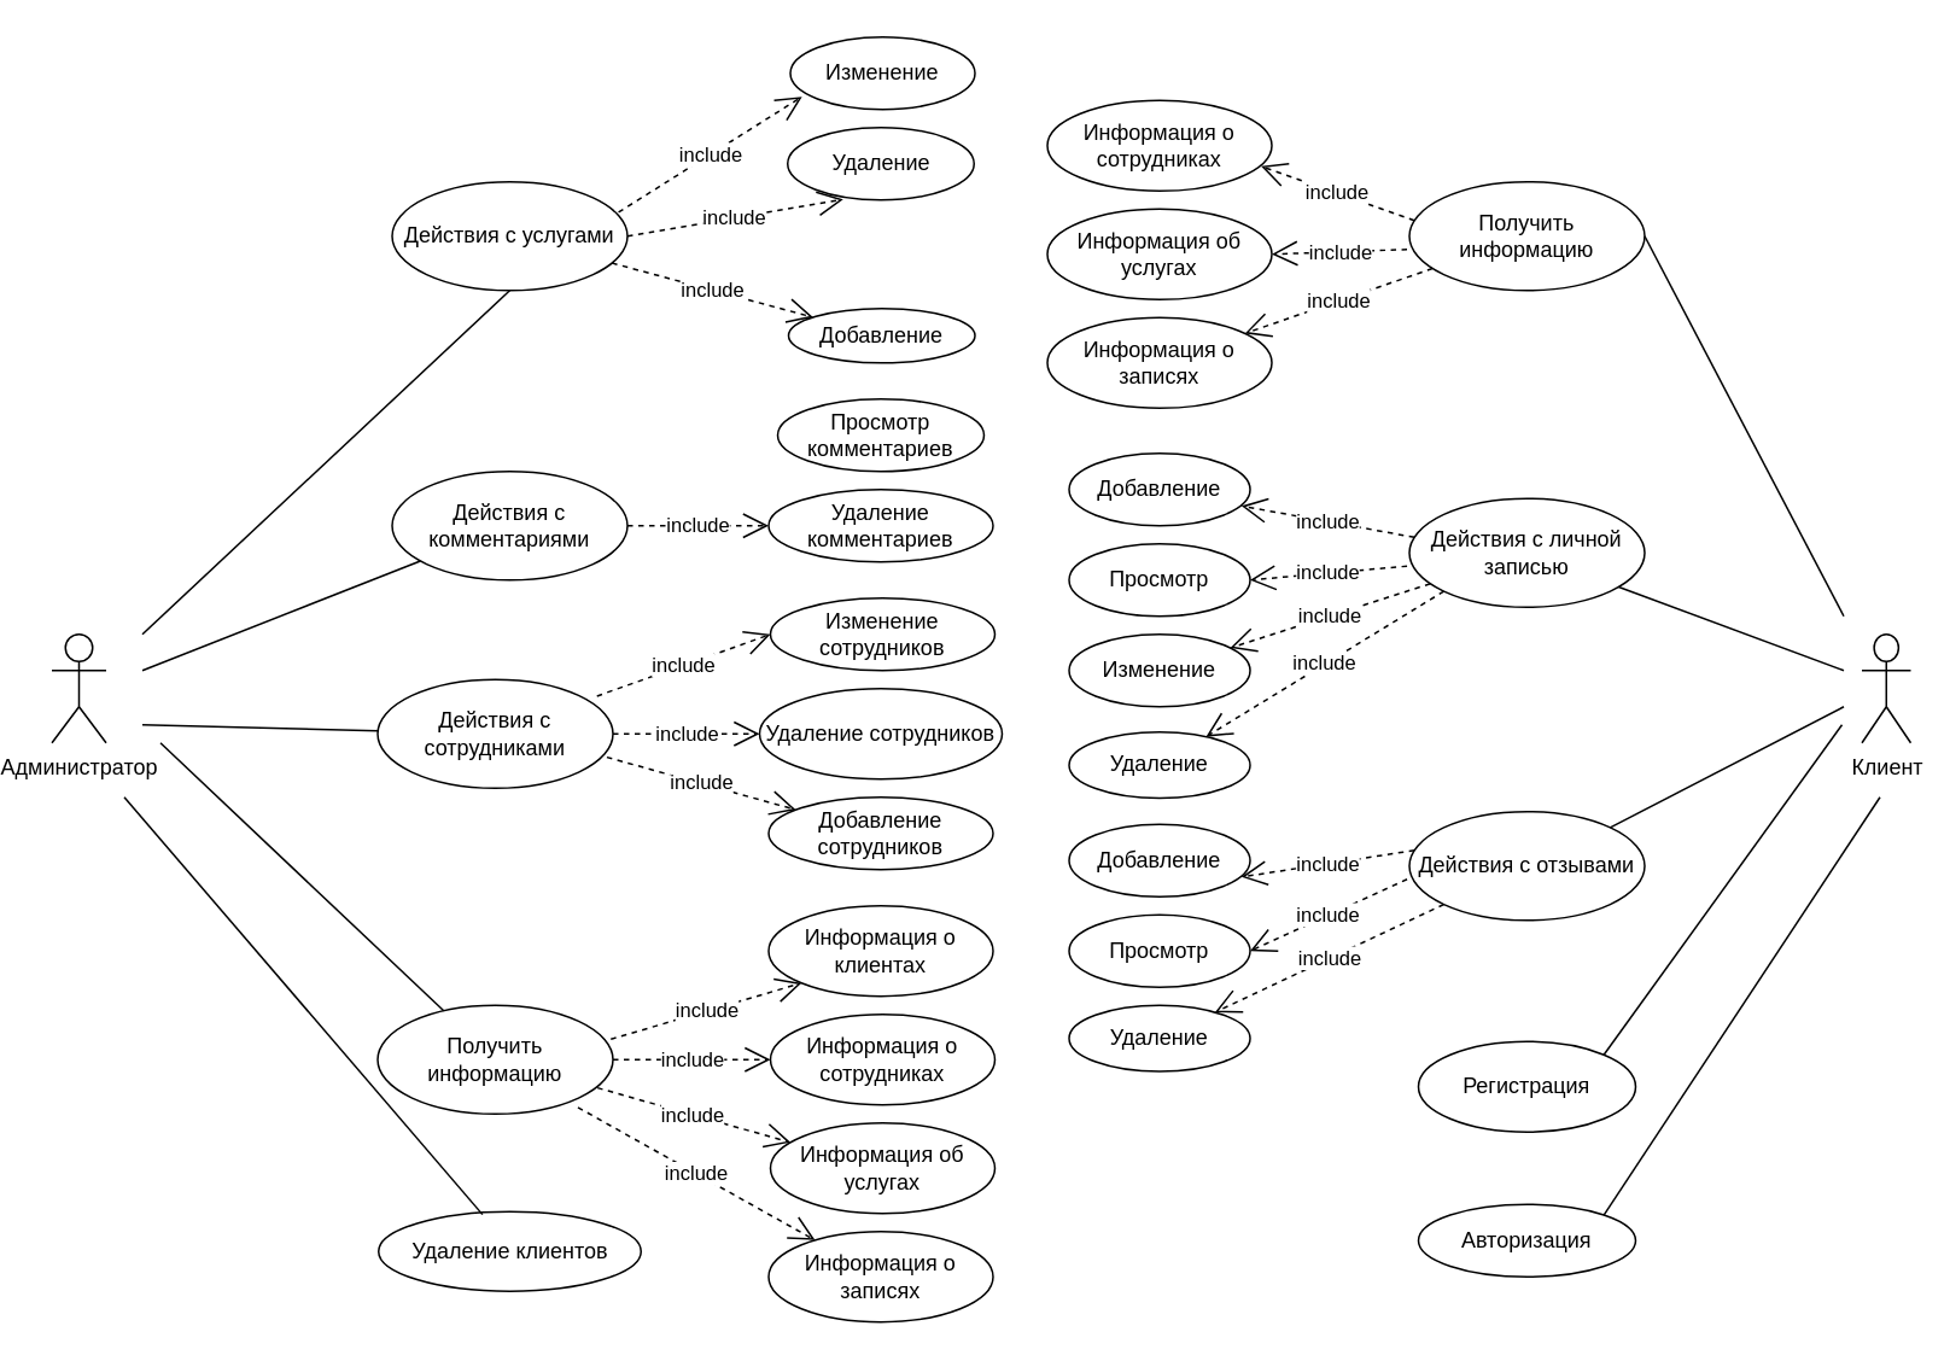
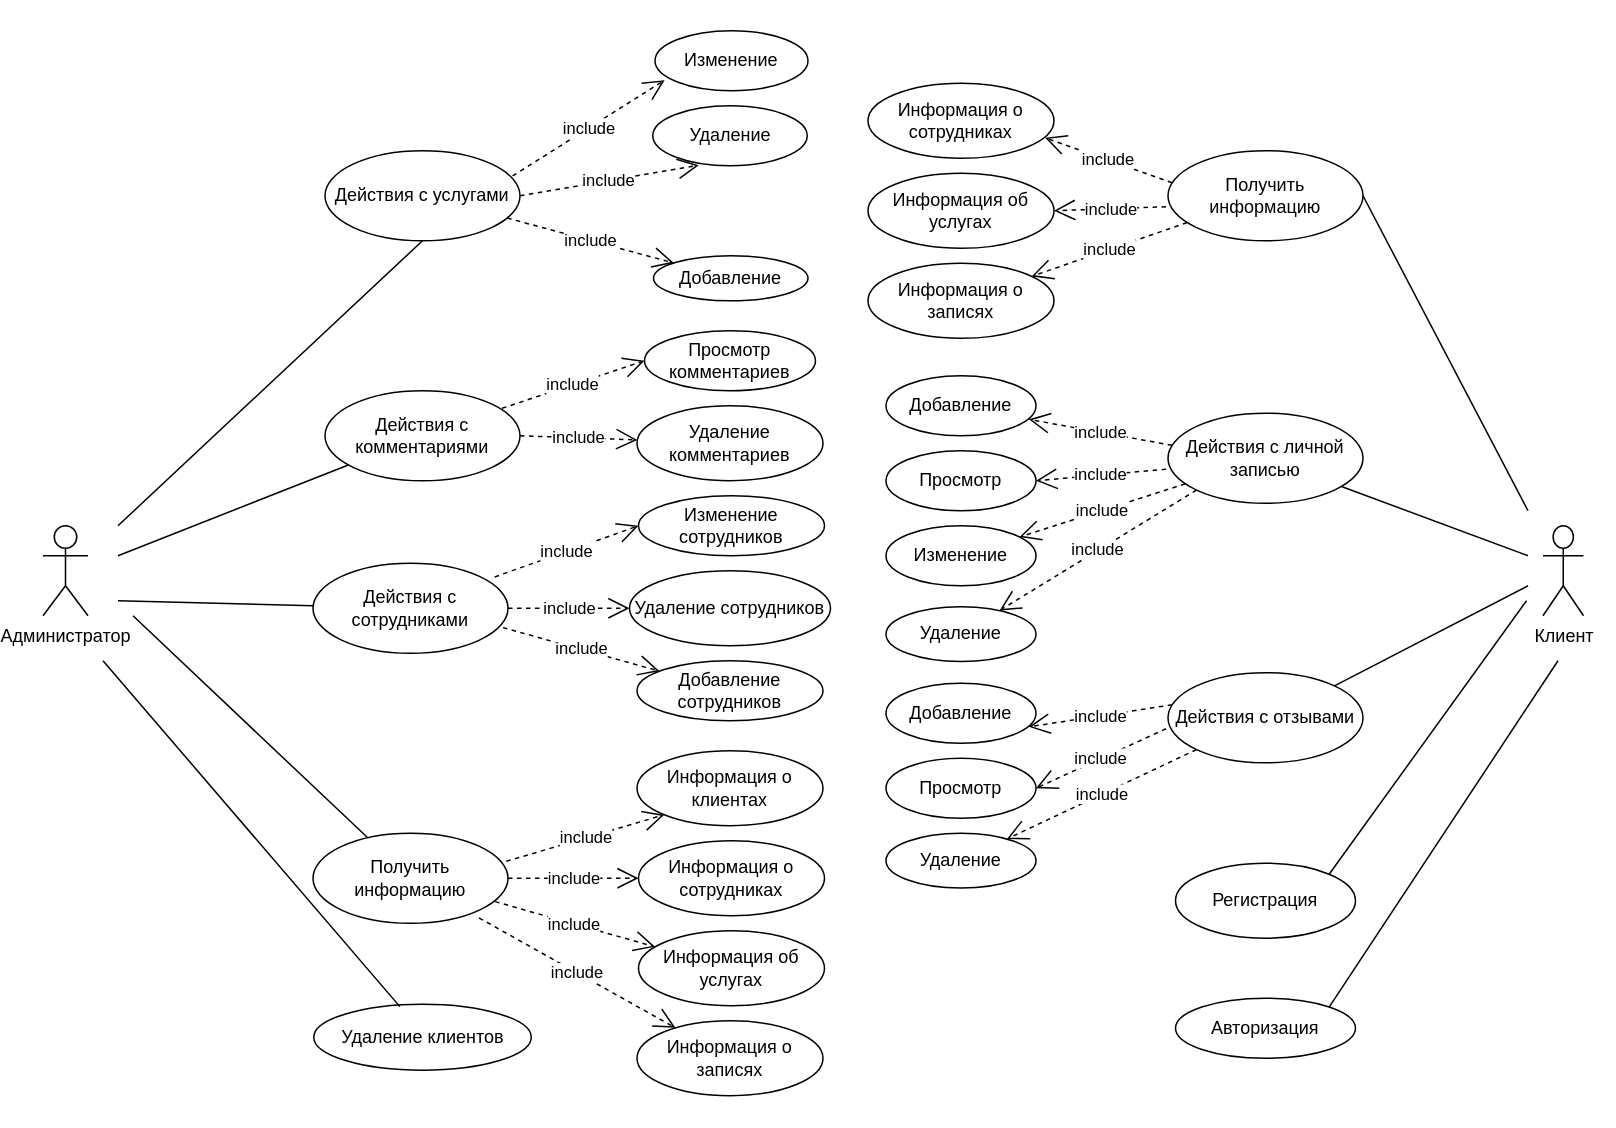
+ <mxCell id="36" value="include" style="endArrow=open;endSize=12;dashed=1;html=1;rounded=0;entryX=0;entryY=0.5;entryDx=0;entryDy=0;exitX=0.908;exitY=0.195;exitDx=0;exitDy=0;exitPerimeter=0;" edge="1" parent="1" source="34" target="35"><mxGeometry width="160" relative="1" as="geometry"><mxPoint x="275" y="136" as="sourcePoint" /><mxPoint x="344" y="115" as="targetPoint" /></mxGeometry></mxCell>
- <mxCell id="33" value="Удаление комментариев" style="ellipse;whiteSpace=wrap;html=1;" vertex="1" parent="1"><mxGeometry x="416" y="270" width="124" height="40" as="geometry" /></mxCell>
+ <mxCell id="33" value="Удаление комментариев" style="ellipse;whiteSpace=wrap;html=1;" vertex="1" parent="1"><mxGeometry x="416" y="270" width="124" height="50" as="geometry" /></mxCell>
